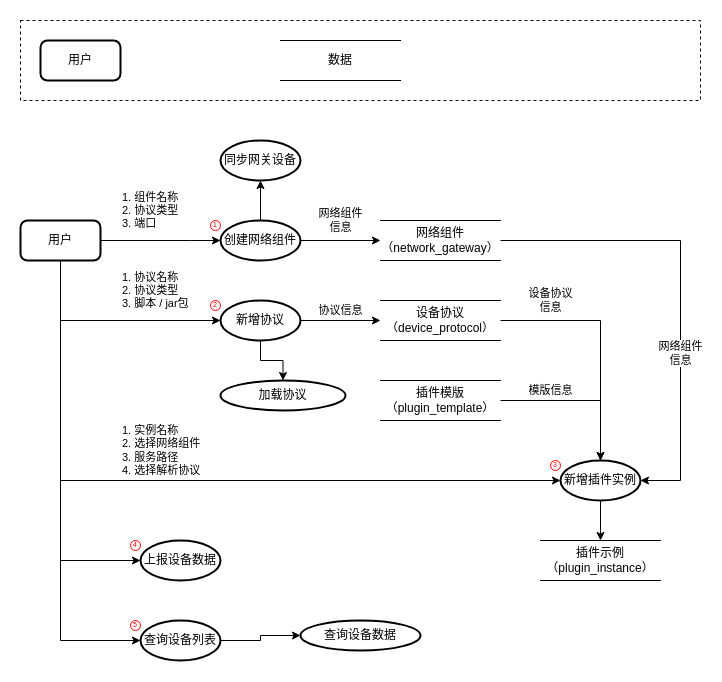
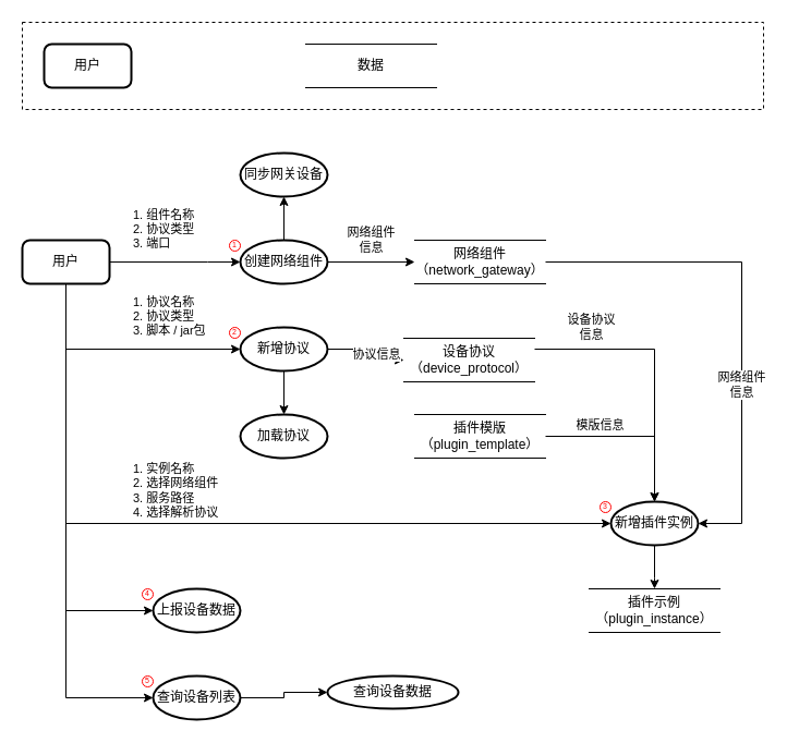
- <mxCell id="14" value="设备协议&lt;br&gt;（device_protocol）" style="shape=partialRectangle;whiteSpace=wrap;html=1;left=0;right=0;fillColor=none;" parent="1" vertex="1"><mxGeometry x="380" y="300" width="120" height="40" as="geometry" /></mxCell>
+ <mxCell id="14" value="设备协议&lt;br&gt;（device_protocol）" style="shape=partialRectangle;whiteSpace=wrap;html=1;left=0;right=0;fillColor=none;" parent="1" vertex="1"><mxGeometry x="370" y="310" width="120" height="40" as="geometry" /></mxCell>
- <mxCell id="16" value="加载协议" style="strokeWidth=2;html=1;shape=mxgraph.flowchart.start_1;whiteSpace=wrap;" parent="1" vertex="1"><mxGeometry x="220" y="380" width="125" height="30" as="geometry" /></mxCell>
+ <mxCell id="16" value="加载协议" style="strokeWidth=2;html=1;shape=mxgraph.flowchart.start_1;whiteSpace=wrap;" parent="1" vertex="1"><mxGeometry x="220" y="380" width="80" height="40" as="geometry" /></mxCell>
